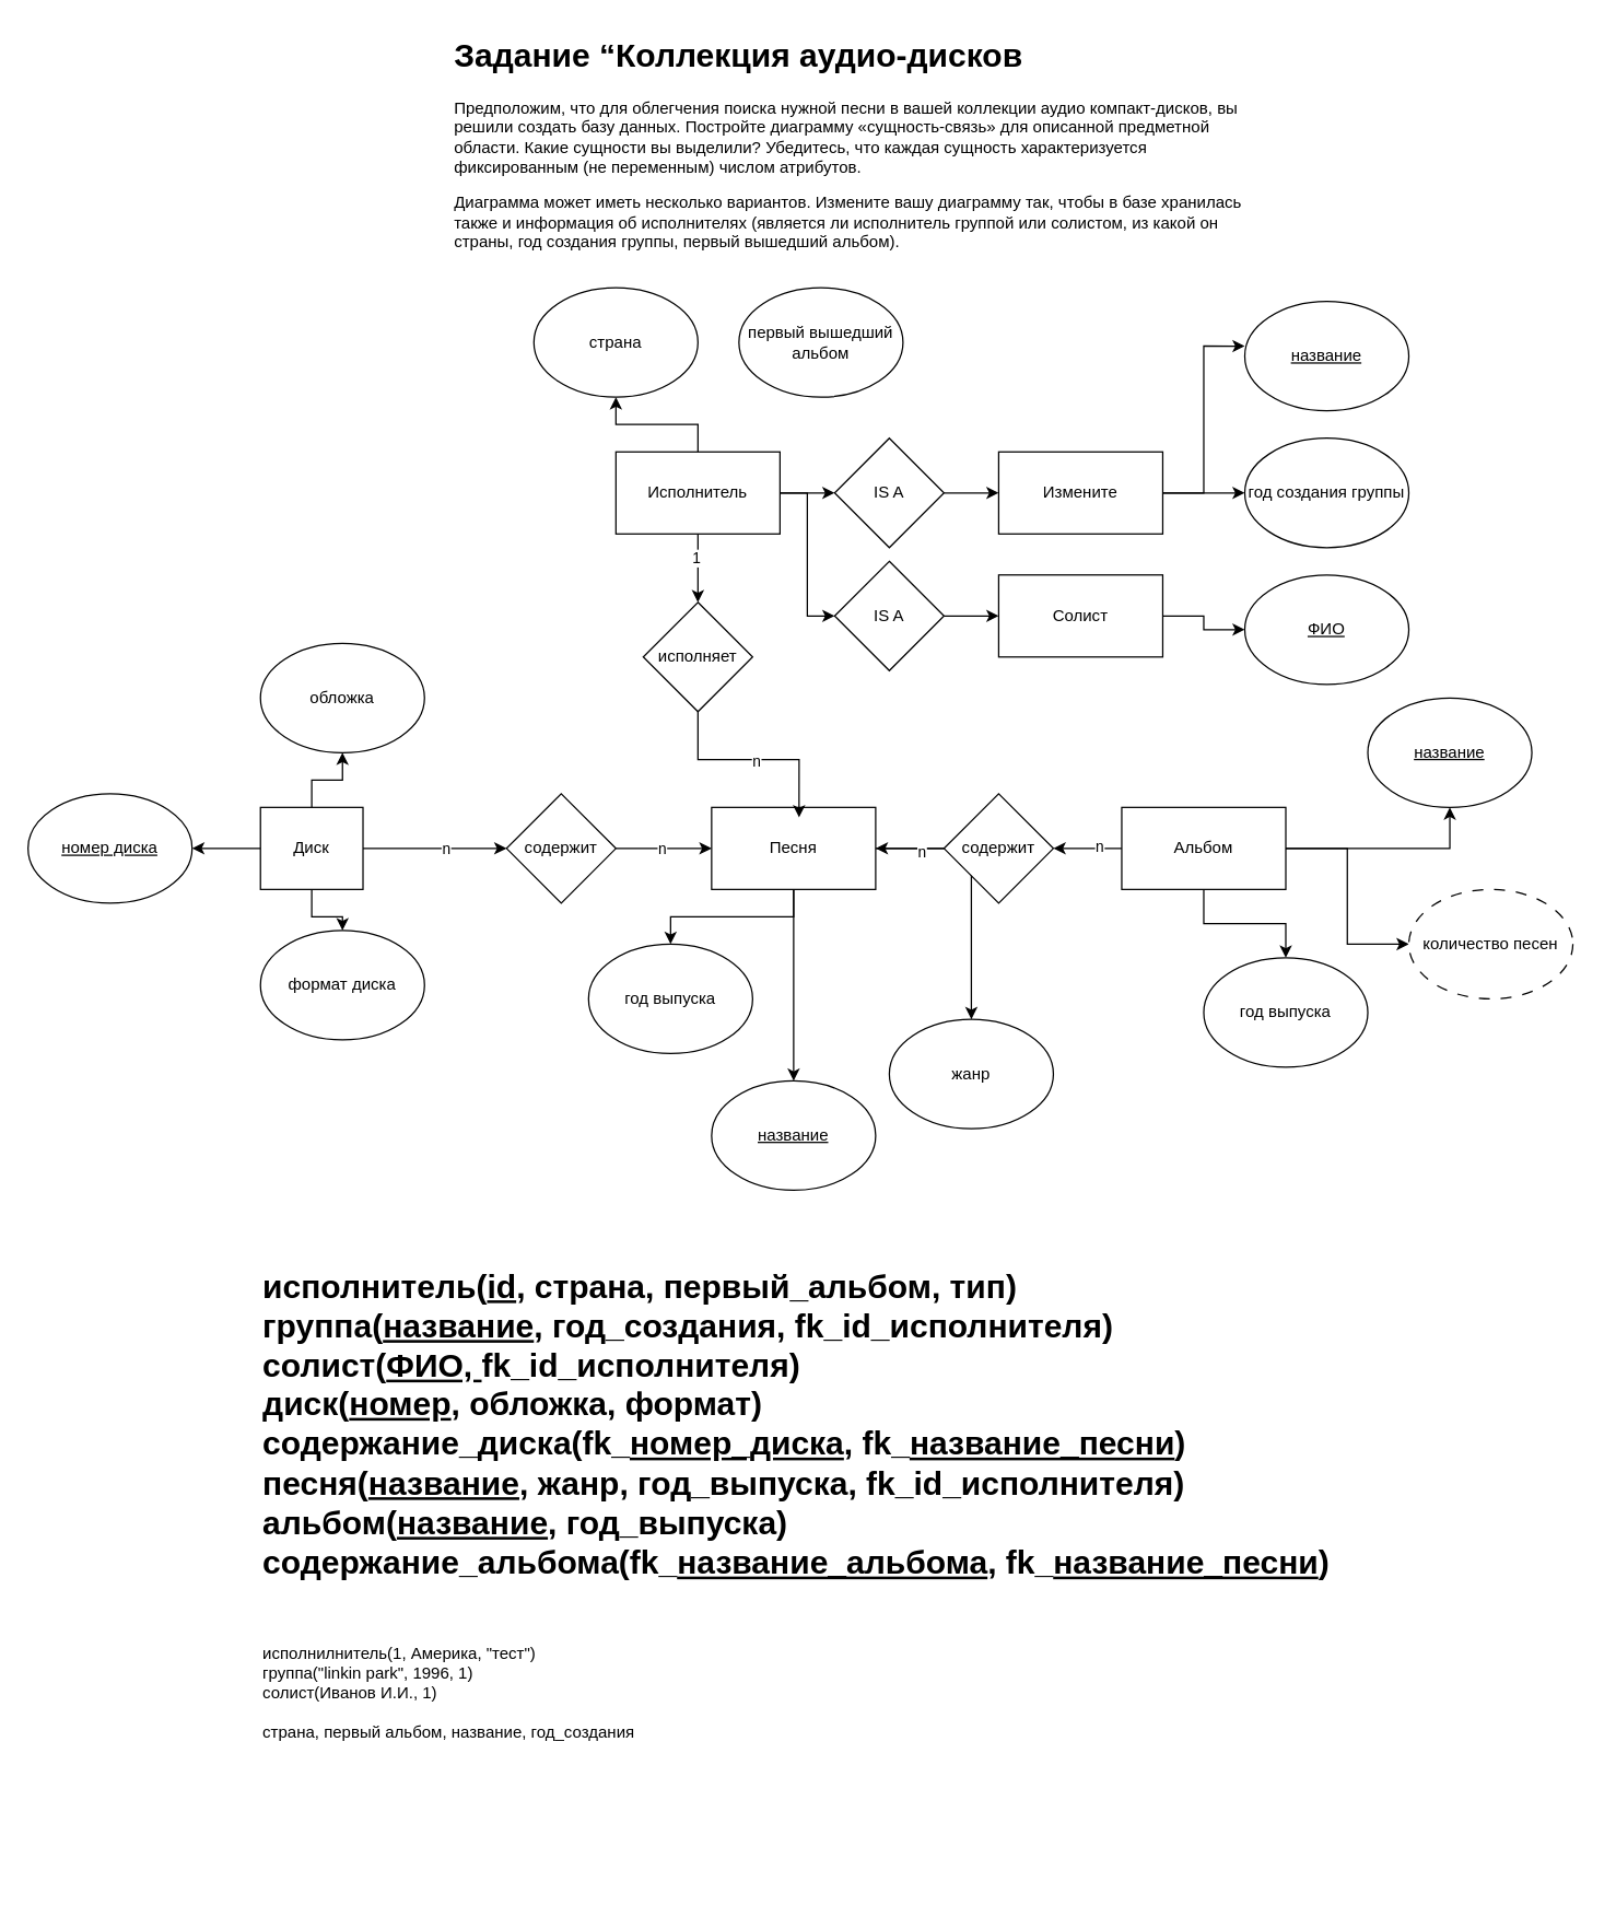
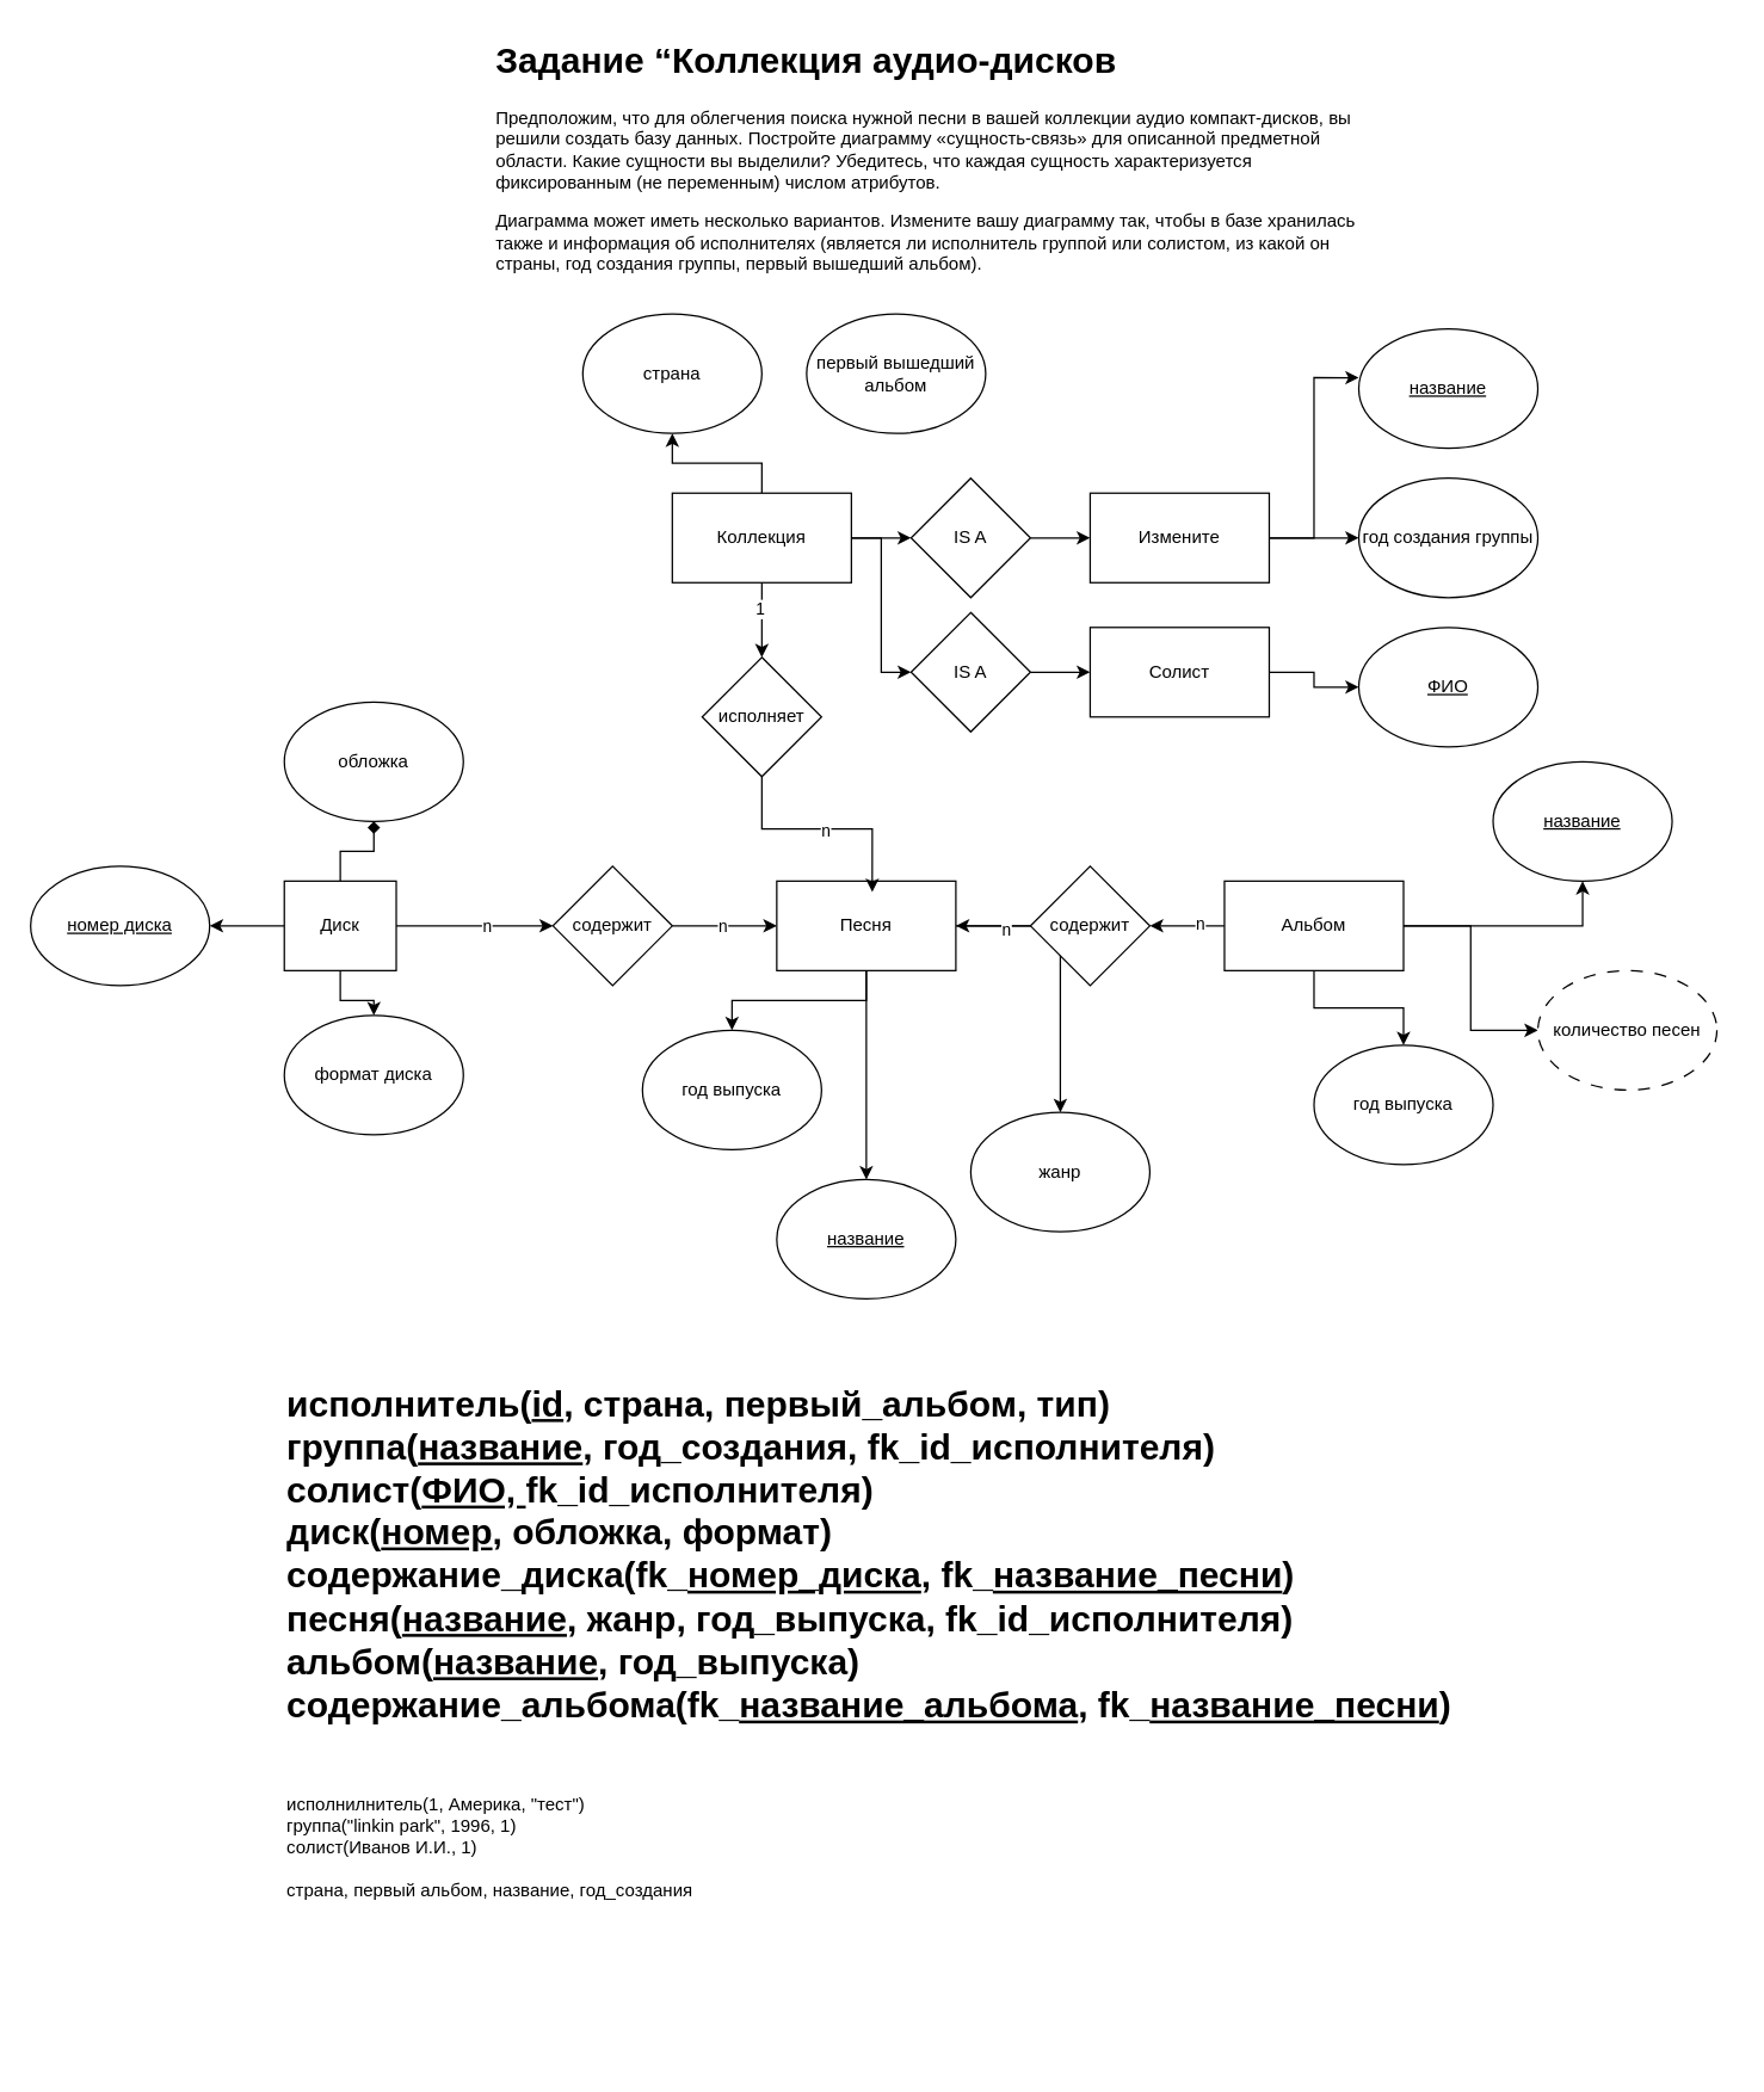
- <mxCell id="8" value="Исполнитель" style="rounded=0;whiteSpace=wrap;html=1;" vertex="1" parent="1"><mxGeometry x="450" y="330" width="120" height="60" as="geometry" /></mxCell>
+ <mxCell id="8" value="Коллекция" style="rounded=0;whiteSpace=wrap;html=1;" vertex="1" parent="1"><mxGeometry x="450" y="330" width="120" height="60" as="geometry" /></mxCell>
- <mxCell id="23" style="edgeStyle=orthogonalEdgeStyle;rounded=0;orthogonalLoop=1;jettySize=auto;html=1;entryX=0.5;entryY=1;entryDx=0;entryDy=0;" edge="1" parent="1" source="26" target="46"><mxGeometry relative="1" as="geometry" /></mxCell>
+ <mxCell id="23" style="edgeStyle=orthogonalEdgeStyle;rounded=0;orthogonalLoop=1;jettySize=auto;html=1;entryX=0.5;entryY=1;entryDx=0;entryDy=0;endArrow=diamond;" edge="1" parent="1" source="26" target="46"><mxGeometry relative="1" as="geometry" /></mxCell>
